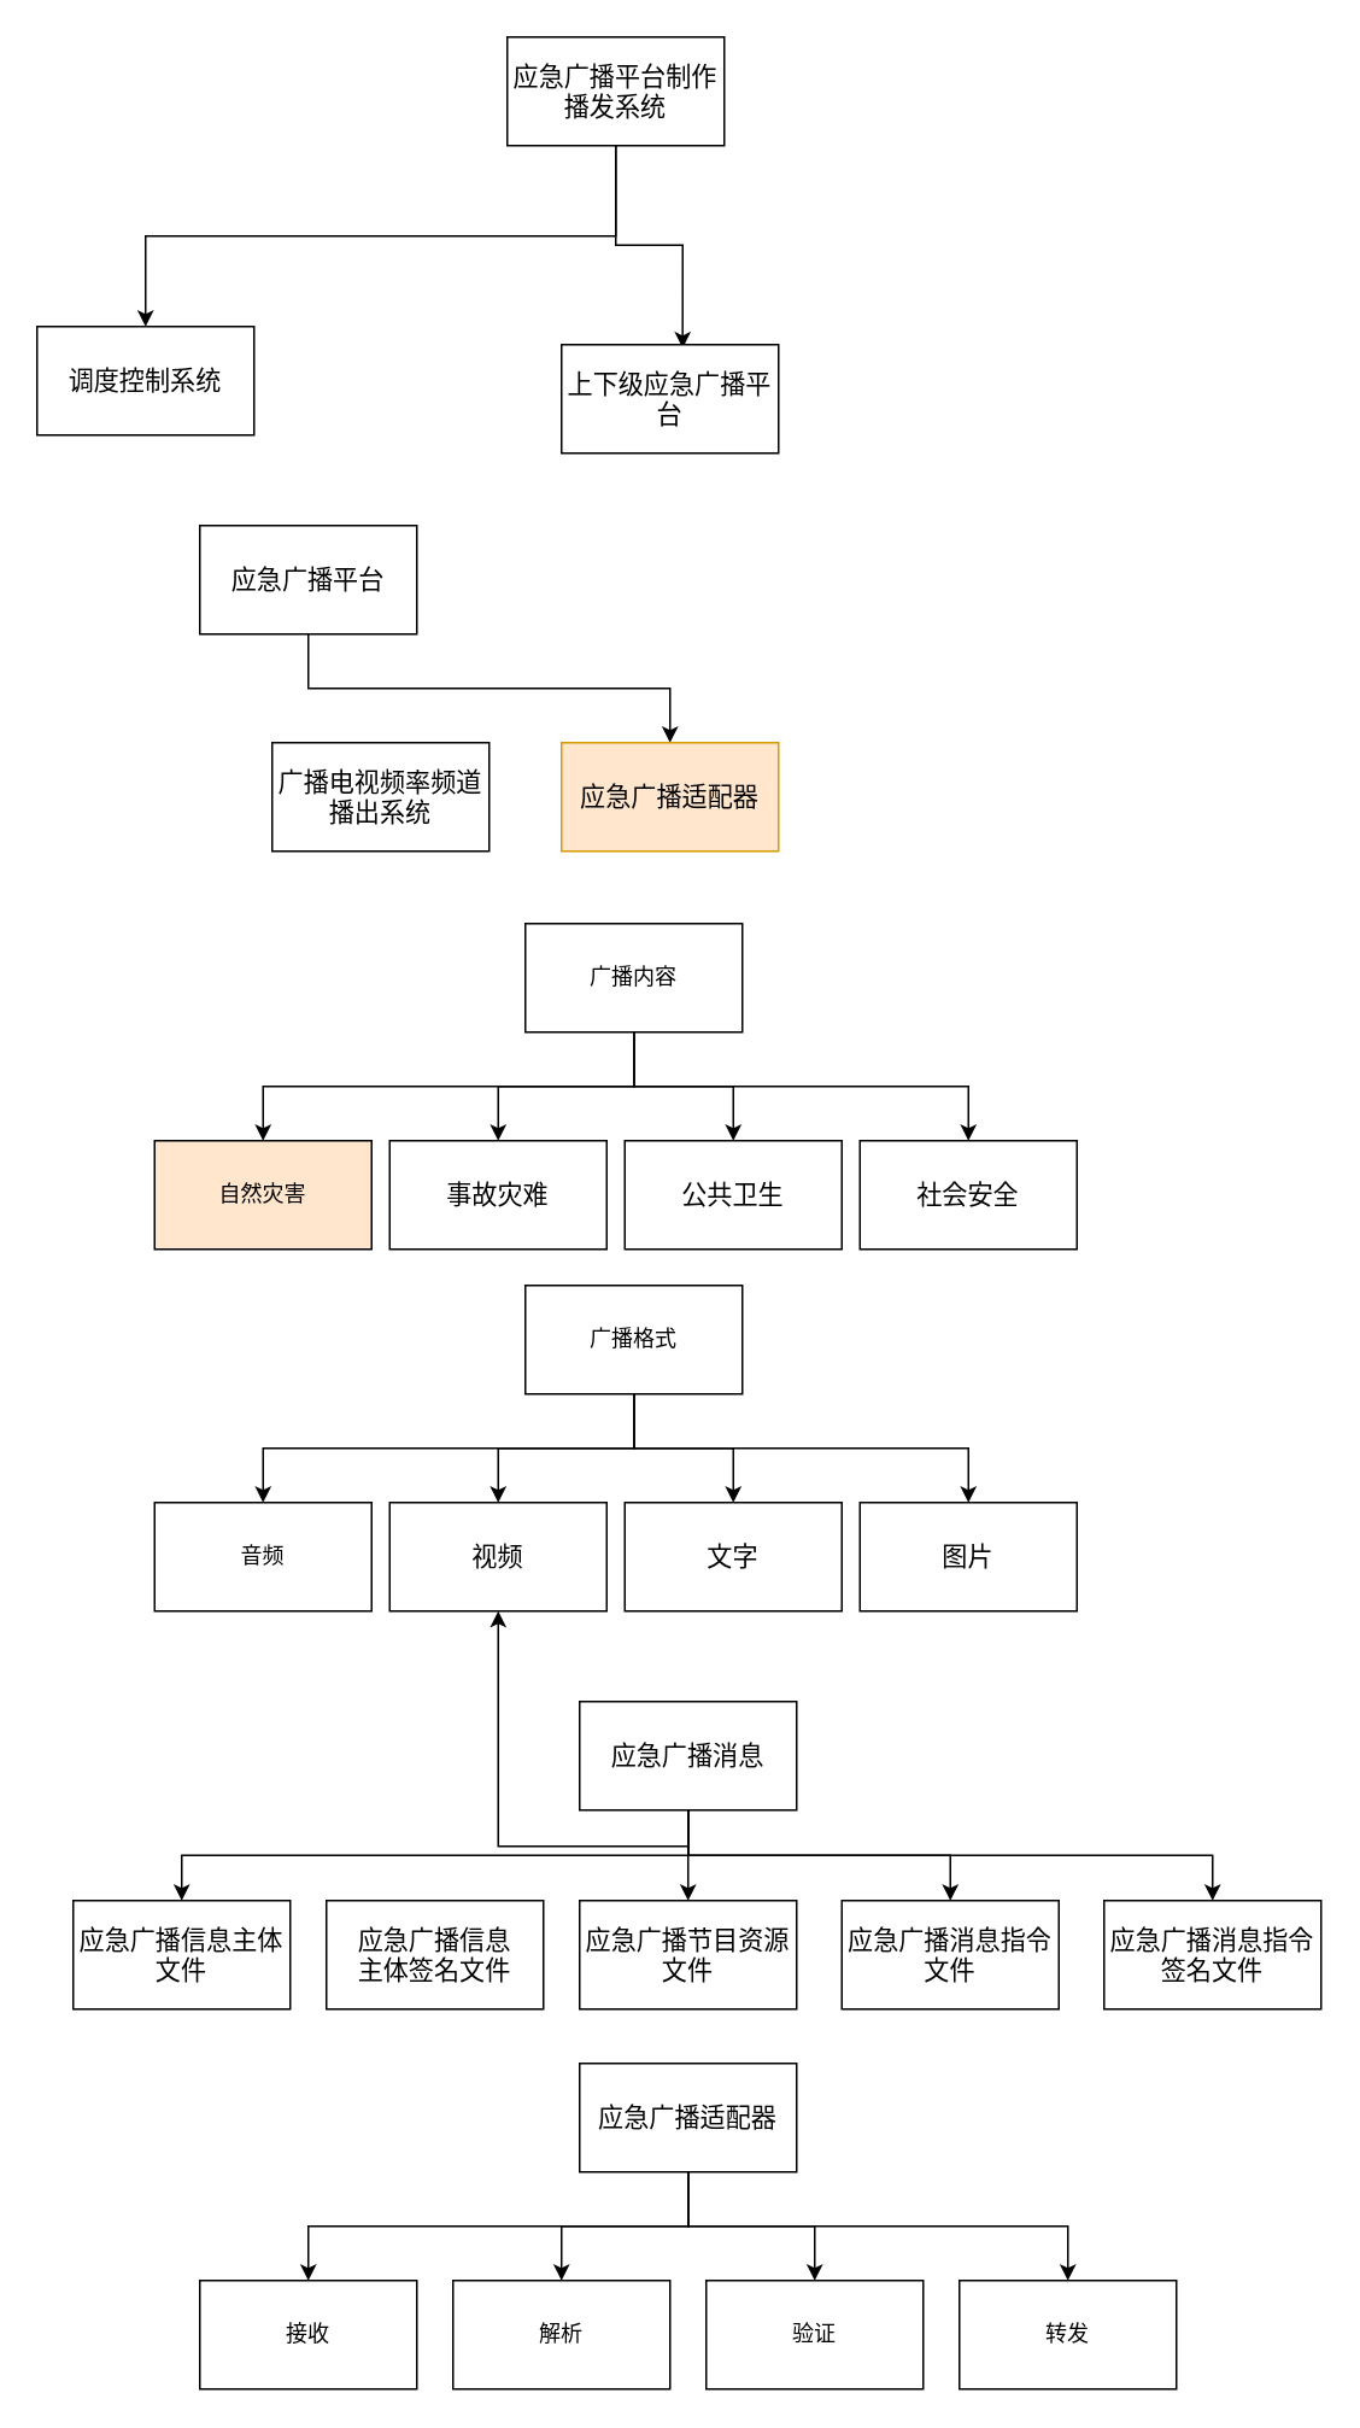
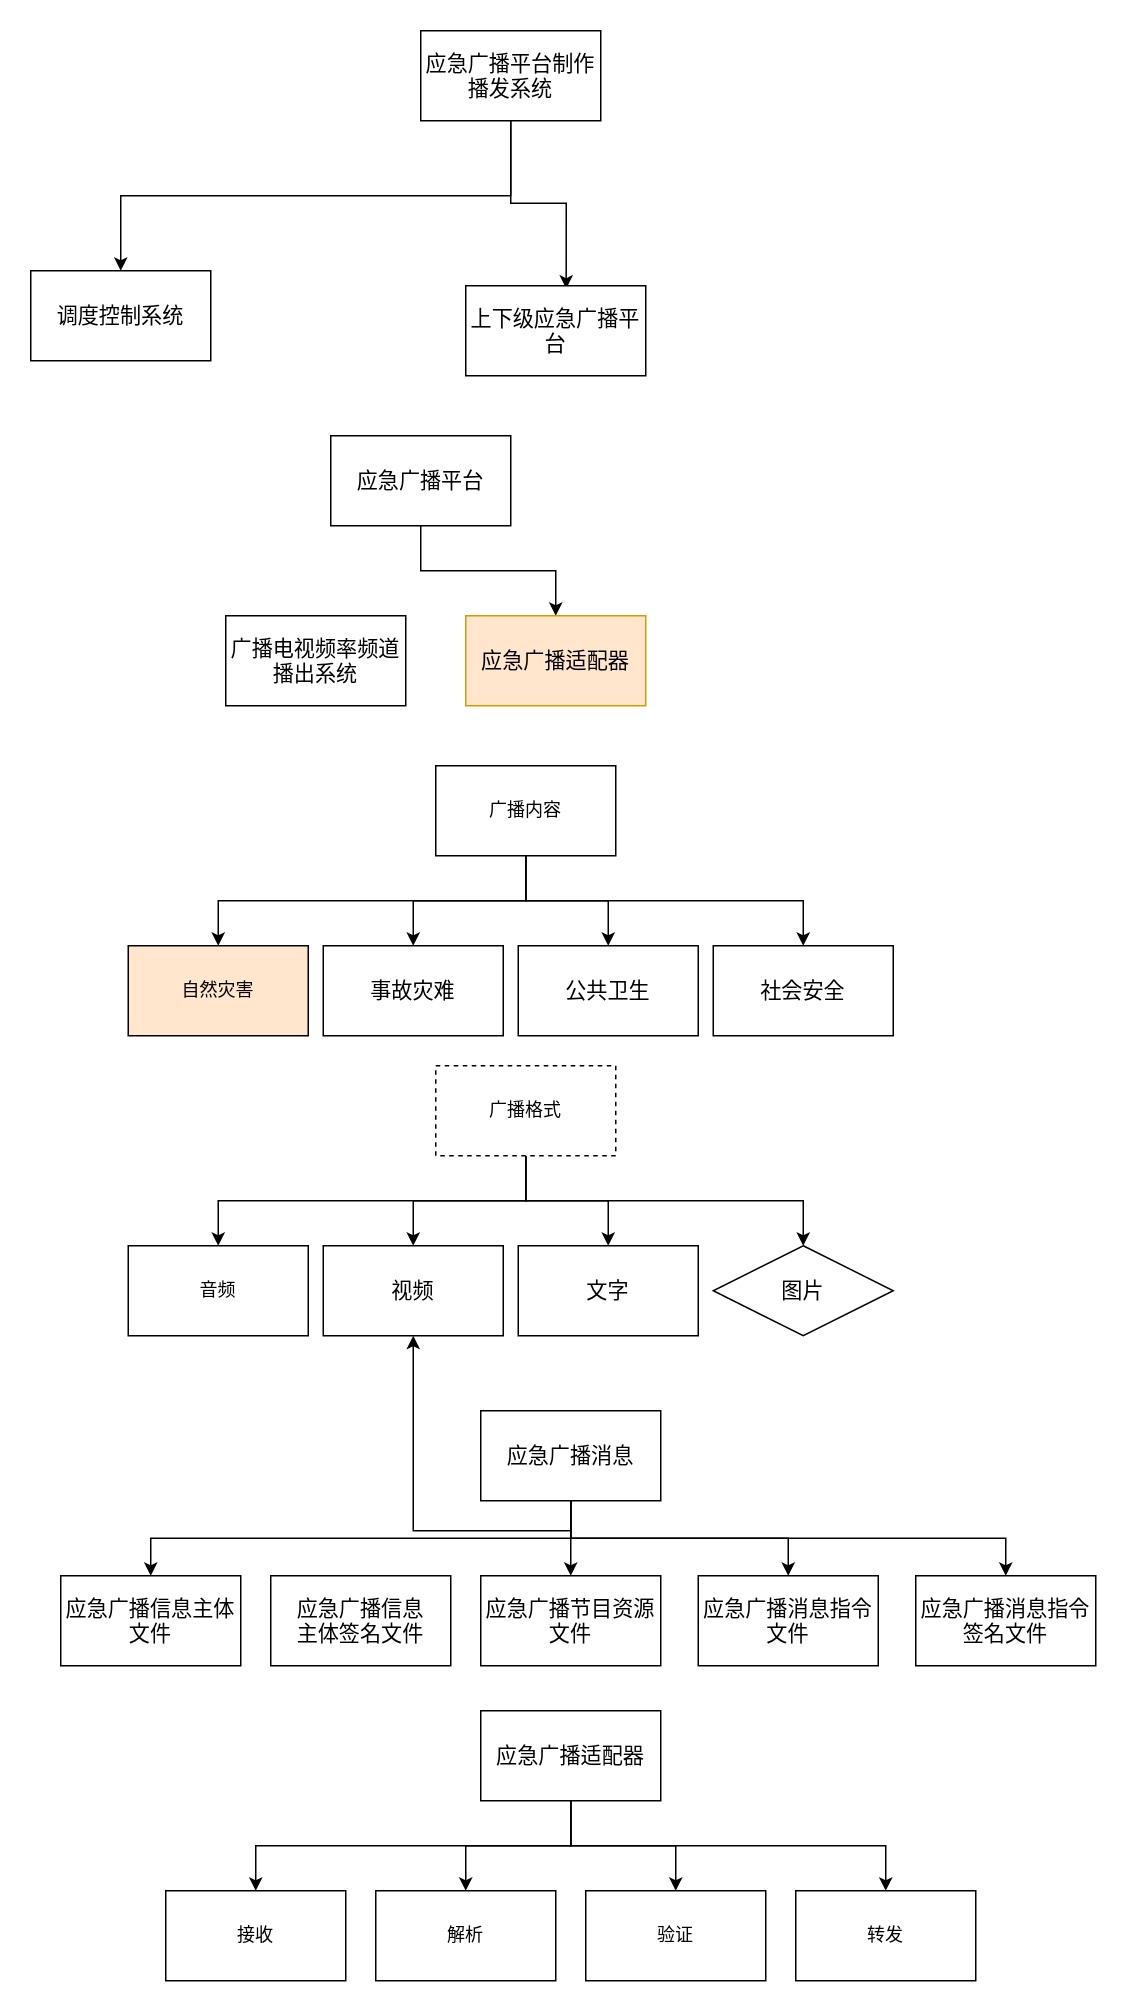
- <mxCell id="8" value="&lt;div&gt;&lt;span style=&quot;font-size: 10.56pt&quot;&gt;应&lt;/span&gt;&lt;span style=&quot;font-size: 10.56pt&quot;&gt;急广播平台&lt;/span&gt;&lt;/div&gt;" style="rounded=0;whiteSpace=wrap;html=1;" vertex="1" parent="1"><mxGeometry x="110" y="290" width="120" height="60" as="geometry" /></mxCell>
+ <mxCell id="8" value="&lt;div&gt;&lt;span style=&quot;font-size: 10.56pt&quot;&gt;应&lt;/span&gt;&lt;span style=&quot;font-size: 10.56pt&quot;&gt;急广播平台&lt;/span&gt;&lt;/div&gt;" style="rounded=0;whiteSpace=wrap;html=1;" vertex="1" parent="1"><mxGeometry x="220" y="290" width="120" height="60" as="geometry" /></mxCell>
- <mxCell id="28" value="广播格式" style="rounded=0;whiteSpace=wrap;html=1;" vertex="1" parent="1"><mxGeometry x="290" y="710" width="120" height="60" as="geometry" /></mxCell>
+ <mxCell id="28" value="广播格式" style="rounded=0;whiteSpace=wrap;html=1;dashed=1;" vertex="1" parent="1"><mxGeometry x="290" y="710" width="120" height="60" as="geometry" /></mxCell>
- <mxCell id="23" value="&lt;div&gt;&lt;span style=&quot;font-size: 10.56pt&quot;&gt;图片&lt;/span&gt;&lt;/div&gt;" style="rounded=0;whiteSpace=wrap;html=1;" vertex="1" parent="1"><mxGeometry x="475" y="830" width="120" height="60" as="geometry" /></mxCell>
+ <mxCell id="23" value="&lt;div&gt;&lt;span style=&quot;font-size: 10.56pt&quot;&gt;图片&lt;/span&gt;&lt;/div&gt;" style="rhombus;whiteSpace=wrap;html=1;" vertex="1" parent="1"><mxGeometry x="475" y="830" width="120" height="60" as="geometry" /></mxCell>
